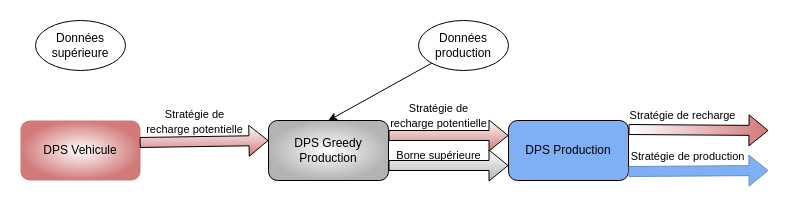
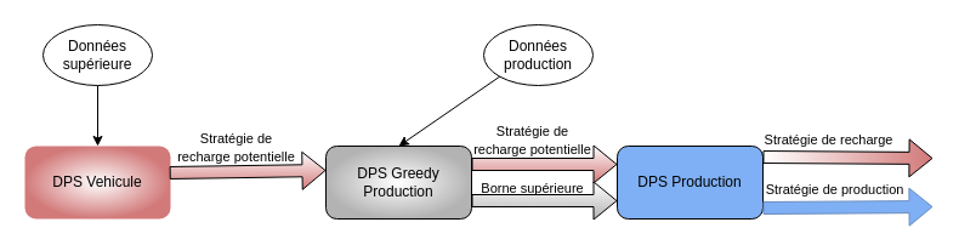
- <mxCell id="7" value="Données production" style="ellipse;whiteSpace=wrap;html=1;" vertex="1" parent="1"><mxGeometry x="418" y="20" width="90" height="50" as="geometry" /></mxCell>
+ <mxCell id="7" value="Données production" style="ellipse;whiteSpace=wrap;html=1;" vertex="1" parent="1"><mxGeometry x="398" y="20" width="90" height="50" as="geometry" /></mxCell>
+ <mxCell id="5" style="rounded=0;orthogonalLoop=1;jettySize=auto;html=1;entryX=0.5;entryY=0;entryDx=0;entryDy=0;" edge="1" parent="1" source="6" target="3"><mxGeometry relative="1" as="geometry" /></mxCell>
